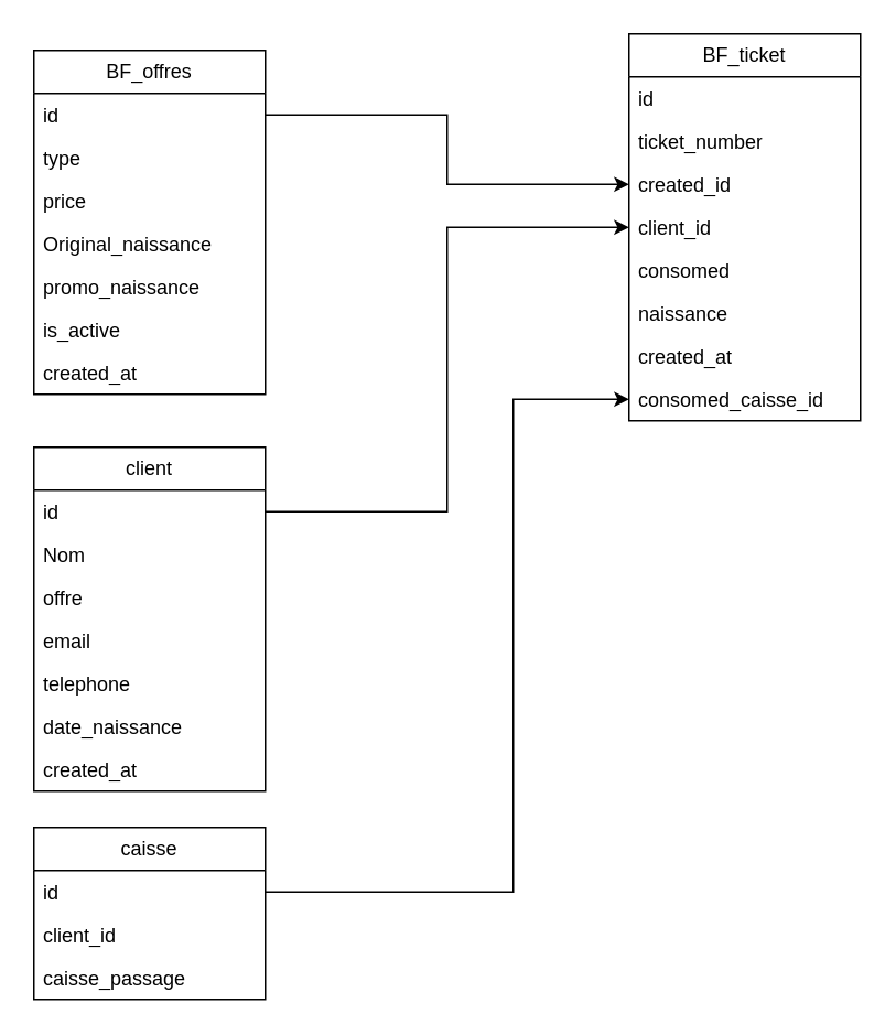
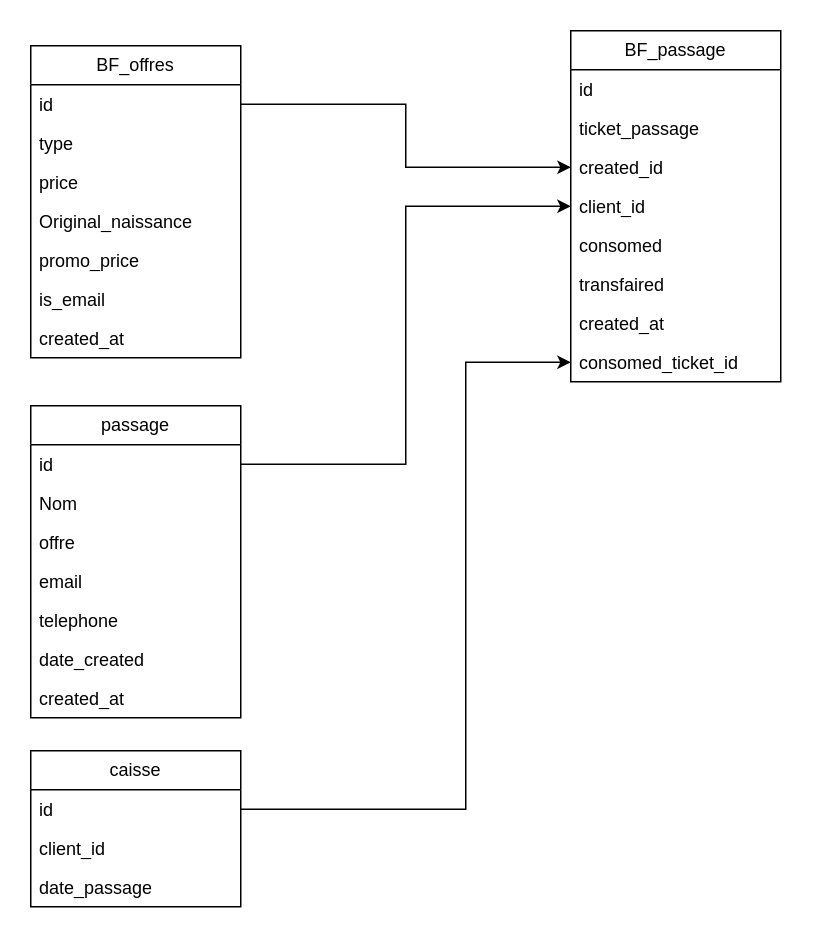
- <mxCell id="10" value="BF_ticket" style="swimlane;fontStyle=0;childLayout=stackLayout;horizontal=1;startSize=26;fillColor=none;horizontalStack=0;resizeParent=1;resizeParentMax=0;resizeLast=0;collapsible=1;marginBottom=0;whiteSpace=wrap;html=1;" vertex="1" parent="1"><mxGeometry x="380" y="20" width="140" height="234" as="geometry" /></mxCell>
+ <mxCell id="10" value="BF_passage" style="swimlane;fontStyle=0;childLayout=stackLayout;horizontal=1;startSize=26;fillColor=none;horizontalStack=0;resizeParent=1;resizeParentMax=0;resizeLast=0;collapsible=1;marginBottom=0;whiteSpace=wrap;html=1;" vertex="1" parent="1"><mxGeometry x="380" y="20" width="140" height="234" as="geometry" /></mxCell>
- <mxCell id="12" value="ticket_number" style="text;strokeColor=none;fillColor=none;align=left;verticalAlign=top;spacingLeft=4;spacingRight=4;overflow=hidden;rotatable=0;points=[[0,0.5],[1,0.5]];portConstraint=eastwest;whiteSpace=wrap;html=1;" vertex="1" parent="10"><mxGeometry y="52" width="140" height="26" as="geometry" /></mxCell>
+ <mxCell id="12" value="ticket_passage" style="text;strokeColor=none;fillColor=none;align=left;verticalAlign=top;spacingLeft=4;spacingRight=4;overflow=hidden;rotatable=0;points=[[0,0.5],[1,0.5]];portConstraint=eastwest;whiteSpace=wrap;html=1;" vertex="1" parent="10"><mxGeometry y="52" width="140" height="26" as="geometry" /></mxCell>
- <mxCell id="7" value="promo_naissance" style="text;strokeColor=none;fillColor=none;align=left;verticalAlign=top;spacingLeft=4;spacingRight=4;overflow=hidden;rotatable=0;points=[[0,0.5],[1,0.5]];portConstraint=eastwest;whiteSpace=wrap;html=1;" vertex="1" parent="2"><mxGeometry y="130" width="140" height="26" as="geometry" /></mxCell>
+ <mxCell id="7" value="promo_price" style="text;strokeColor=none;fillColor=none;align=left;verticalAlign=top;spacingLeft=4;spacingRight=4;overflow=hidden;rotatable=0;points=[[0,0.5],[1,0.5]];portConstraint=eastwest;whiteSpace=wrap;html=1;" vertex="1" parent="2"><mxGeometry y="130" width="140" height="26" as="geometry" /></mxCell>
- <mxCell id="16" value="naissance" style="text;strokeColor=none;fillColor=none;align=left;verticalAlign=top;spacingLeft=4;spacingRight=4;overflow=hidden;rotatable=0;points=[[0,0.5],[1,0.5]];portConstraint=eastwest;whiteSpace=wrap;html=1;" vertex="1" parent="10"><mxGeometry y="156" width="140" height="26" as="geometry" /></mxCell>
+ <mxCell id="16" value="transfaired" style="text;strokeColor=none;fillColor=none;align=left;verticalAlign=top;spacingLeft=4;spacingRight=4;overflow=hidden;rotatable=0;points=[[0,0.5],[1,0.5]];portConstraint=eastwest;whiteSpace=wrap;html=1;" vertex="1" parent="10"><mxGeometry y="156" width="140" height="26" as="geometry" /></mxCell>
- <mxCell id="8" value="is_active" style="text;strokeColor=none;fillColor=none;align=left;verticalAlign=top;spacingLeft=4;spacingRight=4;overflow=hidden;rotatable=0;points=[[0,0.5],[1,0.5]];portConstraint=eastwest;whiteSpace=wrap;html=1;" vertex="1" parent="2"><mxGeometry y="156" width="140" height="26" as="geometry" /></mxCell>
+ <mxCell id="8" value="is_email" style="text;strokeColor=none;fillColor=none;align=left;verticalAlign=top;spacingLeft=4;spacingRight=4;overflow=hidden;rotatable=0;points=[[0,0.5],[1,0.5]];portConstraint=eastwest;whiteSpace=wrap;html=1;" vertex="1" parent="2"><mxGeometry y="156" width="140" height="26" as="geometry" /></mxCell>
- <mxCell id="18" value="consomed_caisse_id" style="text;strokeColor=none;fillColor=none;align=left;verticalAlign=top;spacingLeft=4;spacingRight=4;overflow=hidden;rotatable=0;points=[[0,0.5],[1,0.5]];portConstraint=eastwest;whiteSpace=wrap;html=1;" vertex="1" parent="10"><mxGeometry y="208" width="140" height="26" as="geometry" /></mxCell>
+ <mxCell id="18" value="consomed_ticket_id" style="text;strokeColor=none;fillColor=none;align=left;verticalAlign=top;spacingLeft=4;spacingRight=4;overflow=hidden;rotatable=0;points=[[0,0.5],[1,0.5]];portConstraint=eastwest;whiteSpace=wrap;html=1;" vertex="1" parent="10"><mxGeometry y="208" width="140" height="26" as="geometry" /></mxCell>
- <mxCell id="20" value="client" style="swimlane;fontStyle=0;childLayout=stackLayout;horizontal=1;startSize=26;fillColor=none;horizontalStack=0;resizeParent=1;resizeParentMax=0;resizeLast=0;collapsible=1;marginBottom=0;whiteSpace=wrap;html=1;" vertex="1" parent="1"><mxGeometry x="20" y="270" width="140" height="208" as="geometry" /></mxCell>
+ <mxCell id="20" value="passage" style="swimlane;fontStyle=0;childLayout=stackLayout;horizontal=1;startSize=26;fillColor=none;horizontalStack=0;resizeParent=1;resizeParentMax=0;resizeLast=0;collapsible=1;marginBottom=0;whiteSpace=wrap;html=1;" vertex="1" parent="1"><mxGeometry x="20" y="270" width="140" height="208" as="geometry" /></mxCell>
- <mxCell id="26" value="date_naissance" style="text;strokeColor=none;fillColor=none;align=left;verticalAlign=top;spacingLeft=4;spacingRight=4;overflow=hidden;rotatable=0;points=[[0,0.5],[1,0.5]];portConstraint=eastwest;whiteSpace=wrap;html=1;" vertex="1" parent="20"><mxGeometry y="156" width="140" height="26" as="geometry" /></mxCell>
+ <mxCell id="26" value="date_created" style="text;strokeColor=none;fillColor=none;align=left;verticalAlign=top;spacingLeft=4;spacingRight=4;overflow=hidden;rotatable=0;points=[[0,0.5],[1,0.5]];portConstraint=eastwest;whiteSpace=wrap;html=1;" vertex="1" parent="20"><mxGeometry y="156" width="140" height="26" as="geometry" /></mxCell>
- <mxCell id="32" value="caisse_passage" style="text;strokeColor=none;fillColor=none;align=left;verticalAlign=top;spacingLeft=4;spacingRight=4;overflow=hidden;rotatable=0;points=[[0,0.5],[1,0.5]];portConstraint=eastwest;whiteSpace=wrap;html=1;" vertex="1" parent="29"><mxGeometry y="78" width="140" height="26" as="geometry" /></mxCell>
+ <mxCell id="32" value="date_passage" style="text;strokeColor=none;fillColor=none;align=left;verticalAlign=top;spacingLeft=4;spacingRight=4;overflow=hidden;rotatable=0;points=[[0,0.5],[1,0.5]];portConstraint=eastwest;whiteSpace=wrap;html=1;" vertex="1" parent="29"><mxGeometry y="78" width="140" height="26" as="geometry" /></mxCell>
